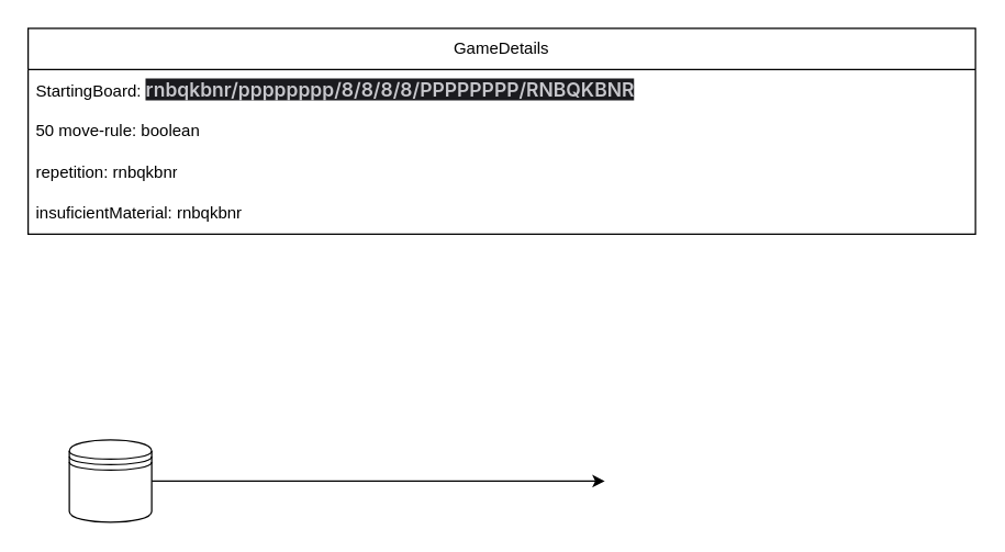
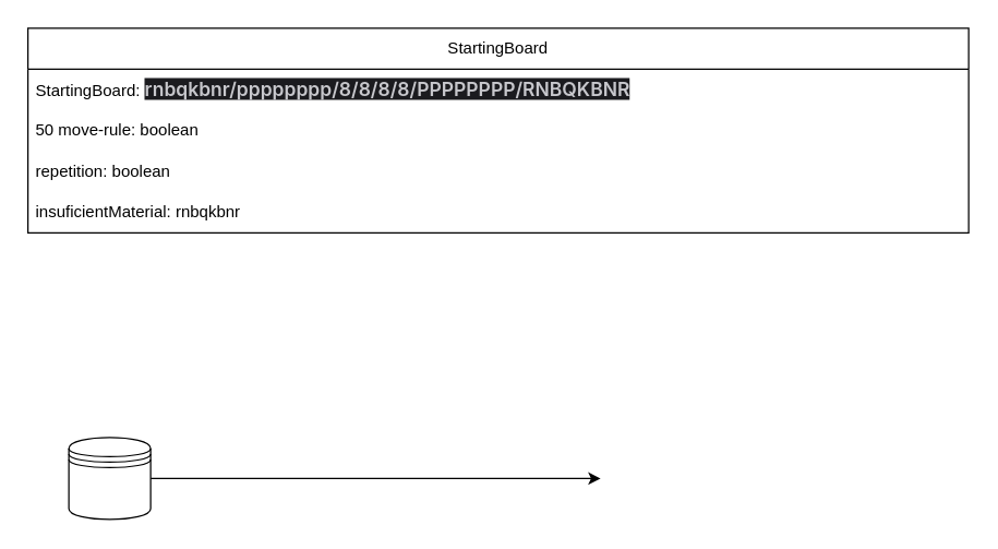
- <mxCell id="4" value="GameDetails" style="swimlane;fontStyle=0;childLayout=stackLayout;horizontal=1;startSize=30;horizontalStack=0;resizeParent=1;resizeParentMax=0;resizeLast=0;collapsible=1;marginBottom=0;whiteSpace=wrap;html=1;" vertex="1" parent="1"><mxGeometry x="20" y="20" width="690" height="150" as="geometry" /></mxCell>
+ <mxCell id="4" value="StartingBoard" style="swimlane;fontStyle=0;childLayout=stackLayout;horizontal=1;startSize=30;horizontalStack=0;resizeParent=1;resizeParentMax=0;resizeLast=0;collapsible=1;marginBottom=0;whiteSpace=wrap;html=1;" vertex="1" parent="1"><mxGeometry x="20" y="20" width="690" height="150" as="geometry" /></mxCell>
- <mxCell id="7" value="repetition: rnbqkbnr" style="text;strokeColor=none;fillColor=none;align=left;verticalAlign=middle;spacingLeft=4;spacingRight=4;overflow=hidden;points=[[0,0.5],[1,0.5]];portConstraint=eastwest;rotatable=0;whiteSpace=wrap;html=1;" vertex="1" parent="4"><mxGeometry y="90" width="690" height="30" as="geometry" /></mxCell>
+ <mxCell id="7" value="repetition: boolean" style="text;strokeColor=none;fillColor=none;align=left;verticalAlign=middle;spacingLeft=4;spacingRight=4;overflow=hidden;points=[[0,0.5],[1,0.5]];portConstraint=eastwest;rotatable=0;whiteSpace=wrap;html=1;" vertex="1" parent="4"><mxGeometry y="90" width="690" height="30" as="geometry" /></mxCell>
